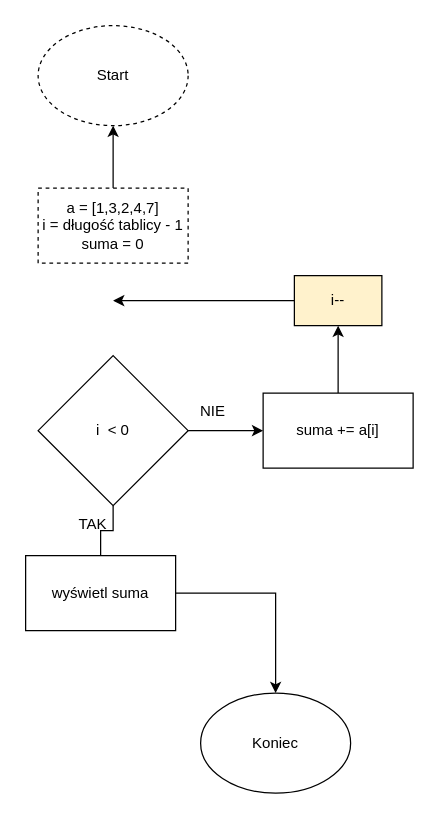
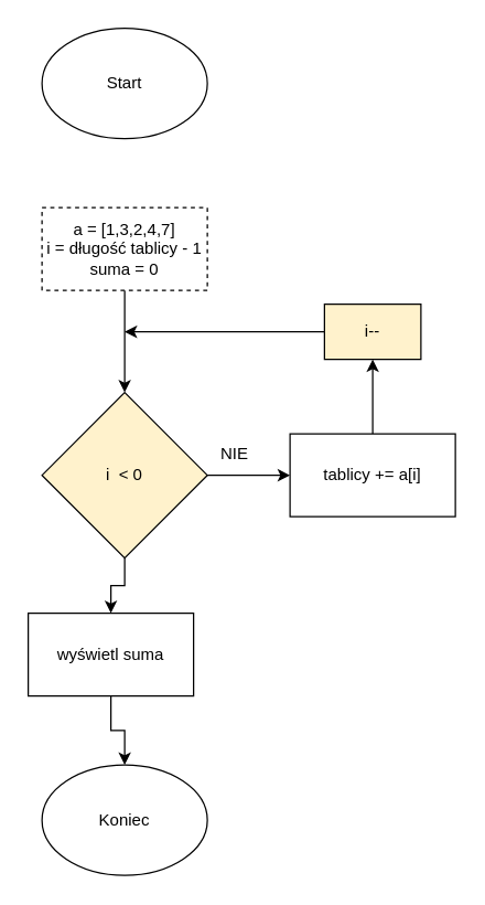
- <mxCell id="2" value="Start" style="ellipse;whiteSpace=wrap;html=1;dashed=1;" vertex="1" parent="1"><mxGeometry x="30" y="20" width="120" height="80" as="geometry" /></mxCell>
+ <mxCell id="2" value="Start" style="ellipse;whiteSpace=wrap;html=1;" vertex="1" parent="1"><mxGeometry x="30" y="20" width="120" height="80" as="geometry" /></mxCell>
- <mxCell id="3" style="edgeStyle=orthogonalEdgeStyle;rounded=0;orthogonalLoop=1;jettySize=auto;html=1;" edge="1" parent="1" source="4" target="2"><mxGeometry relative="1" as="geometry" /></mxCell>
+ <mxCell id="3" style="edgeStyle=orthogonalEdgeStyle;rounded=0;orthogonalLoop=1;jettySize=auto;html=1;entryX=0.5;entryY=0;entryDx=0;entryDy=0;" edge="1" parent="1" source="4" target="7"><mxGeometry relative="1" as="geometry" /></mxCell>
- <mxCell id="7" value="i&amp;nbsp; &amp;lt; 0" style="rhombus;whiteSpace=wrap;html=1;" vertex="1" parent="1"><mxGeometry x="30" y="284" width="120" height="120" as="geometry" /></mxCell>
+ <mxCell id="7" value="i&amp;nbsp; &amp;lt; 0" style="rhombus;whiteSpace=wrap;html=1;fillColor=#fff2cc;" vertex="1" parent="1"><mxGeometry x="30" y="284" width="120" height="120" as="geometry" /></mxCell>
- <mxCell id="9" value="suma += a[i]" style="rounded=0;whiteSpace=wrap;html=1;" vertex="1" parent="1"><mxGeometry x="210" y="314" width="120" height="60" as="geometry" /></mxCell>
+ <mxCell id="9" value="tablicy += a[i]" style="rounded=0;whiteSpace=wrap;html=1;" vertex="1" parent="1"><mxGeometry x="210" y="314" width="120" height="60" as="geometry" /></mxCell>
- <mxCell id="13" value="TAK" style="text;html=1;strokeColor=none;fillColor=none;align=center;verticalAlign=middle;whiteSpace=wrap;rounded=0;" vertex="1" parent="1"><mxGeometry x="44" y="404" width="60" height="30" as="geometry" /></mxCell>
- <mxCell id="6" style="edgeStyle=orthogonalEdgeStyle;rounded=0;orthogonalLoop=1;jettySize=auto;html=1;entryX=0.5;entryY=0;entryDx=0;entryDy=0;endArrow=none;" edge="1" parent="1" source="7" target="15"><mxGeometry relative="1" as="geometry" /></mxCell>
+ <mxCell id="6" style="edgeStyle=orthogonalEdgeStyle;rounded=0;orthogonalLoop=1;jettySize=auto;html=1;entryX=0.5;entryY=0;entryDx=0;entryDy=0;" edge="1" parent="1" source="7" target="15"><mxGeometry relative="1" as="geometry" /></mxCell>
- <mxCell id="16" value="Koniec" style="ellipse;whiteSpace=wrap;html=1;" vertex="1" parent="1"><mxGeometry x="160" y="554" width="120" height="80" as="geometry" /></mxCell>
+ <mxCell id="16" value="Koniec" style="ellipse;whiteSpace=wrap;html=1;" vertex="1" parent="1"><mxGeometry x="30" y="554" width="120" height="80" as="geometry" /></mxCell>
